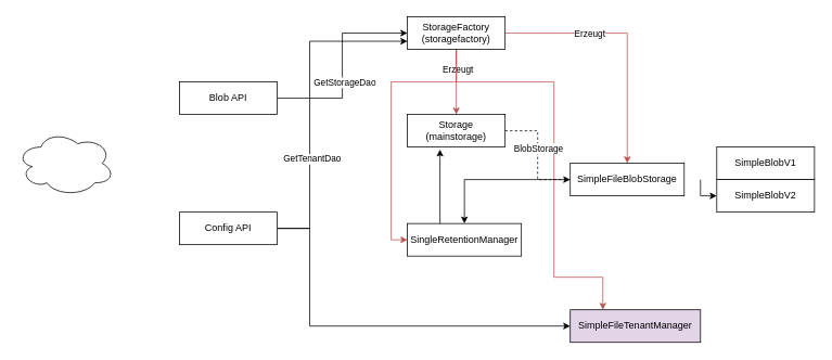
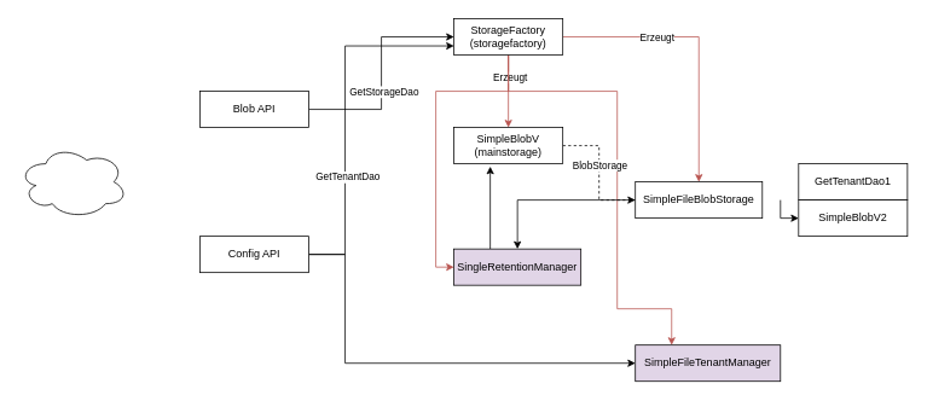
- <mxCell id="19" value="Storage&lt;br&gt;(mainstorage)" style="rounded=0;whiteSpace=wrap;html=1;" parent="1" vertex="1"><mxGeometry x="500" y="140" width="120" height="40" as="geometry" /></mxCell>
+ <mxCell id="19" value="SimpleBlobV&lt;br&gt;(mainstorage)" style="rounded=0;whiteSpace=wrap;html=1;" parent="1" vertex="1"><mxGeometry x="500" y="140" width="120" height="40" as="geometry" /></mxCell>
- <mxCell id="26" value="SimpleBlobV1" style="rounded=0;whiteSpace=wrap;html=1;" parent="1" vertex="1"><mxGeometry x="880" y="180" width="120" height="40" as="geometry" /></mxCell>
+ <mxCell id="26" value="GetTenantDao1" style="rounded=0;whiteSpace=wrap;html=1;" parent="1" vertex="1"><mxGeometry x="880" y="180" width="120" height="40" as="geometry" /></mxCell>
- <mxCell id="24" value="SingleRetentionManager" style="rounded=0;whiteSpace=wrap;html=1;" parent="1" vertex="1"><mxGeometry x="500" y="274" width="140" height="40" as="geometry" /></mxCell>
+ <mxCell id="24" value="SingleRetentionManager" style="rounded=0;whiteSpace=wrap;html=1;fillColor=#e1d5e7;" parent="1" vertex="1"><mxGeometry x="500" y="274" width="140" height="40" as="geometry" /></mxCell>
